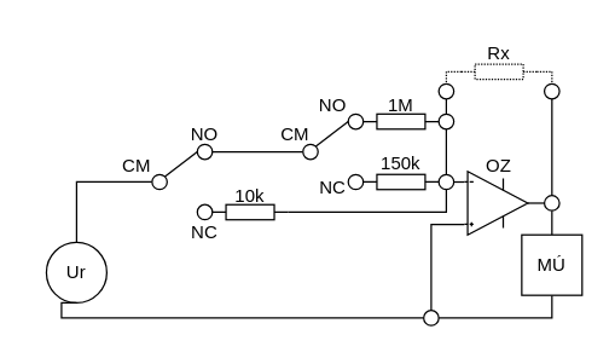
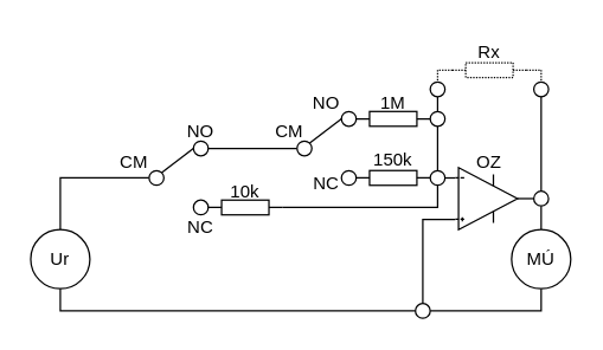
- <mxCell id="32" value="MÚ" style="whiteSpace=wrap;html=1;aspect=fixed;rounded=0;" parent="1" vertex="1"><mxGeometry x="345" y="155" width="40" height="40" as="geometry" /></mxCell>
+ <mxCell id="32" value="MÚ" style="ellipse;whiteSpace=wrap;html=1;aspect=fixed;" parent="1" vertex="1"><mxGeometry x="345" y="155" width="40" height="40" as="geometry" /></mxCell>
- <mxCell id="2" value="Ur" style="ellipse;whiteSpace=wrap;html=1;aspect=fixed;" parent="1" vertex="1"><mxGeometry x="30" y="160" width="40" height="40" as="geometry" /></mxCell>
+ <mxCell id="2" value="Ur" style="ellipse;whiteSpace=wrap;html=1;aspect=fixed;" parent="1" vertex="1"><mxGeometry x="20" y="155" width="40" height="40" as="geometry" /></mxCell>
